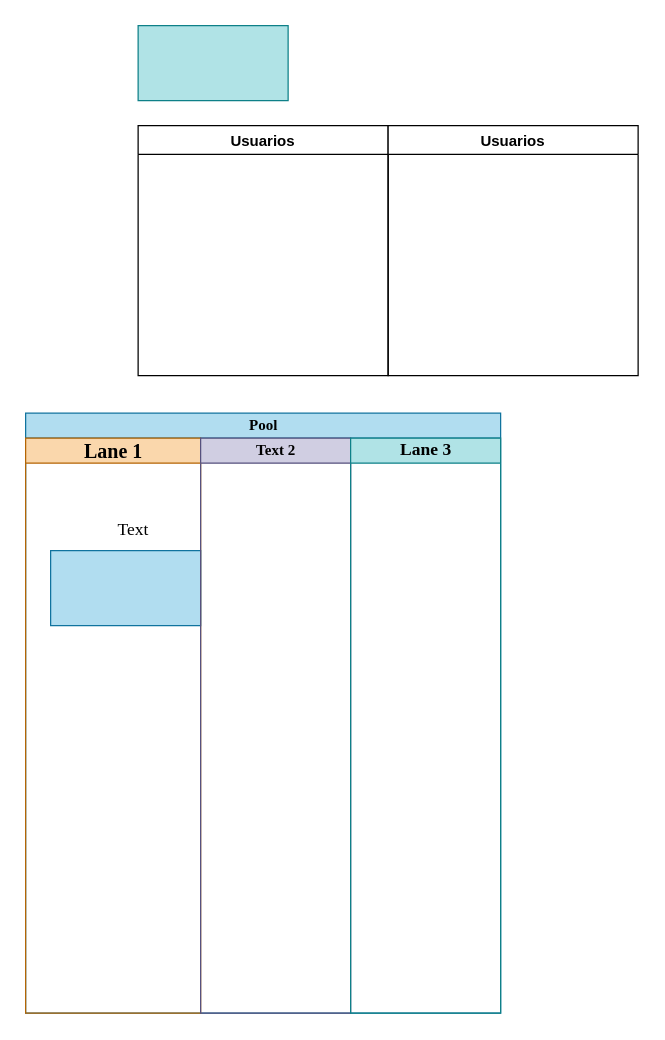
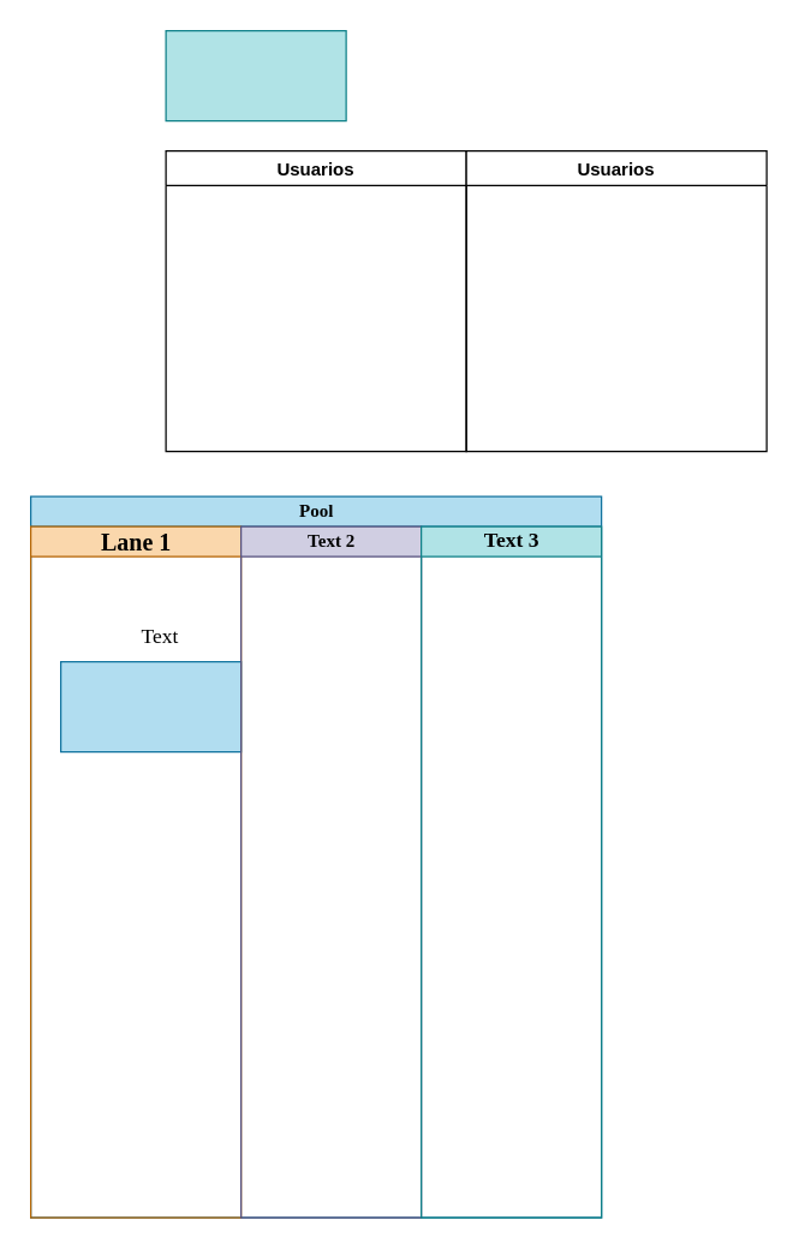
- <mxCell id="9" value="Lane 3" style="swimlane;html=1;startSize=20;fillColor=#b0e3e6;strokeColor=#0e8088;fontFamily=Century Gothic;fontSize=14;" vertex="1" parent="5"><mxGeometry x="260" y="20" width="120" height="460" as="geometry" /></mxCell>
+ <mxCell id="9" value="Text 3" style="swimlane;html=1;startSize=20;fillColor=#b0e3e6;strokeColor=#0e8088;fontFamily=Century Gothic;fontSize=14;" vertex="1" parent="5"><mxGeometry x="260" y="20" width="120" height="460" as="geometry" /></mxCell>
